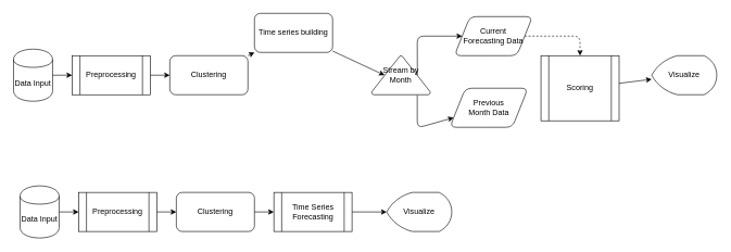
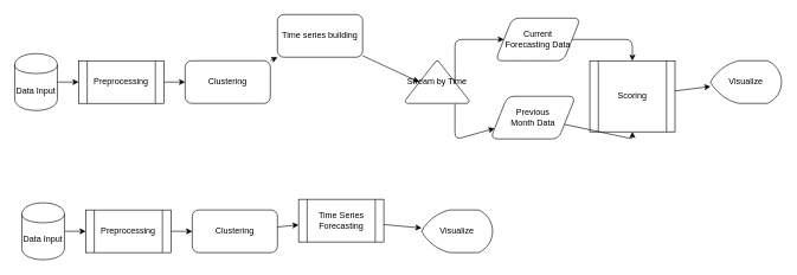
- <mxCell id="18" value="" style="endArrow=classic;html=1;dashed=1;" edge="1" parent="1" source="13" target="15"><mxGeometry width="50" height="50" relative="1" as="geometry"><mxPoint x="180" y="505" as="sourcePoint" /><mxPoint x="230" y="455" as="targetPoint" /><Array as="points"><mxPoint x="890" y="55" /></Array></mxGeometry></mxCell>
+ <mxCell id="18" value="" style="endArrow=classic;html=1;" edge="1" parent="1" source="13" target="15"><mxGeometry width="50" height="50" relative="1" as="geometry"><mxPoint x="180" y="505" as="sourcePoint" /><mxPoint x="230" y="455" as="targetPoint" /><Array as="points"><mxPoint x="890" y="55" /></Array></mxGeometry></mxCell>
- <mxCell id="12" value="Stream by Month" style="strokeWidth=1;html=1;shape=mxgraph.flowchart.extract_or_measurement;whiteSpace=wrap;" vertex="1" parent="1"><mxGeometry x="570" y="85" width="90" height="60" as="geometry" /></mxCell>
+ <mxCell id="12" value="Stream by Time" style="strokeWidth=1;html=1;shape=mxgraph.flowchart.extract_or_measurement;whiteSpace=wrap;" vertex="1" parent="1"><mxGeometry x="570" y="85" width="90" height="60" as="geometry" /></mxCell>
+ <mxCell id="19" value="" style="endArrow=classic;html=1;" edge="1" parent="1" source="14" target="15"><mxGeometry width="50" height="50" relative="1" as="geometry"><mxPoint x="180" y="505" as="sourcePoint" /><mxPoint x="230" y="455" as="targetPoint" /><Array as="points"><mxPoint x="890" y="195" /></Array></mxGeometry></mxCell>
- <mxCell id="6" value="Time Series Forecasting" style="shape=process;whiteSpace=wrap;html=1;backgroundOutline=1;" vertex="1" parent="1"><mxGeometry x="419.8" y="295" width="120" height="60" as="geometry" /></mxCell>
+ <mxCell id="6" value="Time Series Forecasting" style="shape=process;whiteSpace=wrap;html=1;backgroundOutline=1;" vertex="1" parent="1"><mxGeometry x="419.8" y="280" width="120" height="60" as="geometry" /></mxCell>
